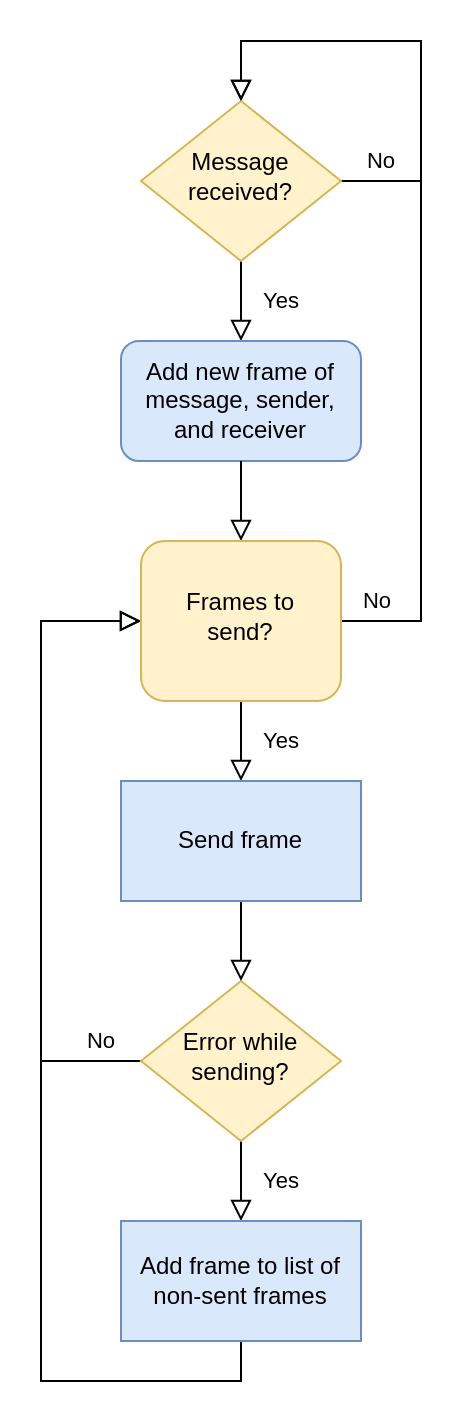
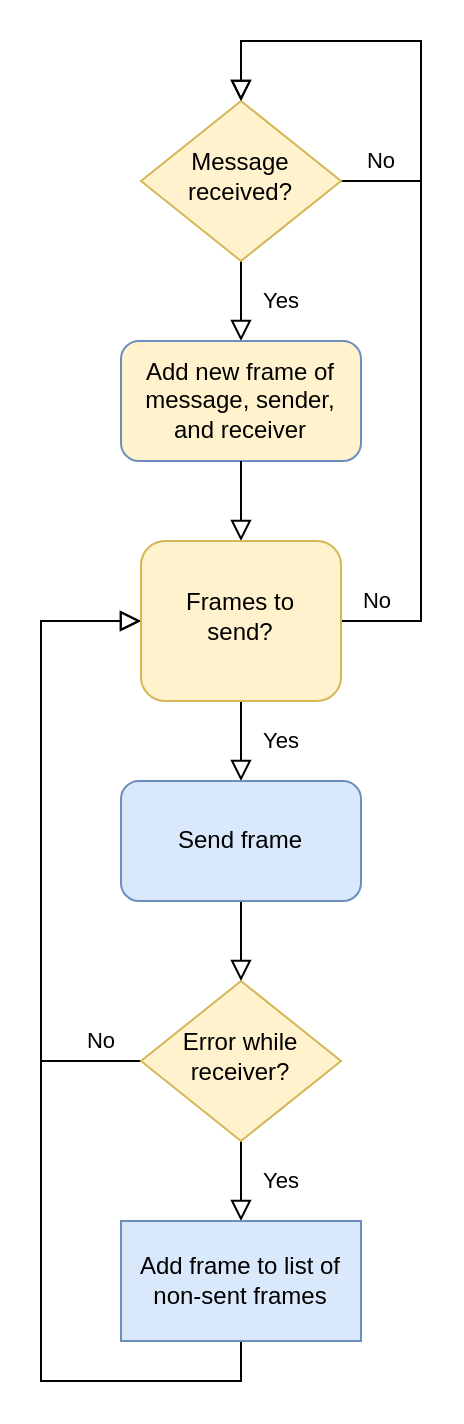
- <mxCell id="6" value="Add new frame of message, sender, and receiver" style="rounded=1;whiteSpace=wrap;html=1;fillColor=#dae8fc;strokeColor=#6c8ebf;" vertex="1" parent="1"><mxGeometry x="60" y="170" width="120" height="60" as="geometry" /></mxCell>
+ <mxCell id="6" value="Add new frame of message, sender, and receiver" style="rounded=1;whiteSpace=wrap;html=1;fillColor=#fff2cc;strokeColor=#6c8ebf;" vertex="1" parent="1"><mxGeometry x="60" y="170" width="120" height="60" as="geometry" /></mxCell>
- <mxCell id="16" value="Send frame" style="whiteSpace=wrap;html=1;fillColor=#dae8fc;strokeColor=#6c8ebf;rounded=0;" vertex="1" parent="1"><mxGeometry x="60" y="390" width="120" height="60" as="geometry" /></mxCell>
+ <mxCell id="16" value="Send frame" style="rounded=1;whiteSpace=wrap;html=1;fillColor=#dae8fc;strokeColor=#6c8ebf;" vertex="1" parent="1"><mxGeometry x="60" y="390" width="120" height="60" as="geometry" /></mxCell>
- <mxCell id="11" value="Error while sending?" style="rhombus;whiteSpace=wrap;html=1;shadow=0;fontFamily=Helvetica;fontSize=12;align=center;strokeWidth=1;spacing=6;spacingTop=-4;fillColor=#fff2cc;strokeColor=#d6b656;" vertex="1" parent="1"><mxGeometry x="70" y="490" width="100" height="80" as="geometry" /></mxCell>
+ <mxCell id="11" value="Error while receiver?" style="rhombus;whiteSpace=wrap;html=1;shadow=0;fontFamily=Helvetica;fontSize=12;align=center;strokeWidth=1;spacing=6;spacingTop=-4;fillColor=#fff2cc;strokeColor=#d6b656;" vertex="1" parent="1"><mxGeometry x="70" y="490" width="100" height="80" as="geometry" /></mxCell>
